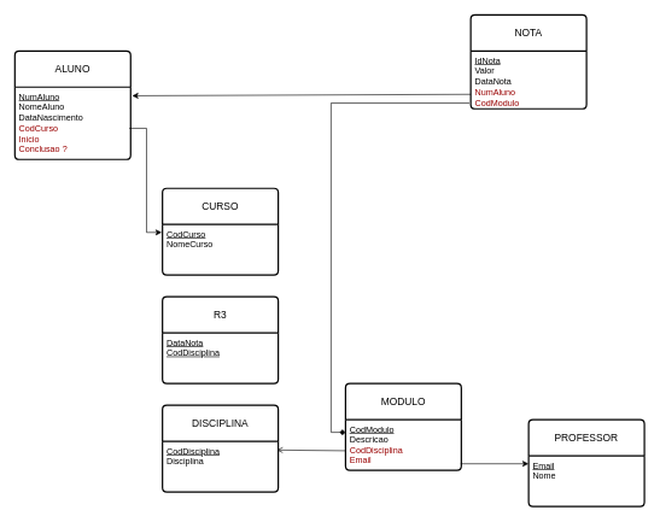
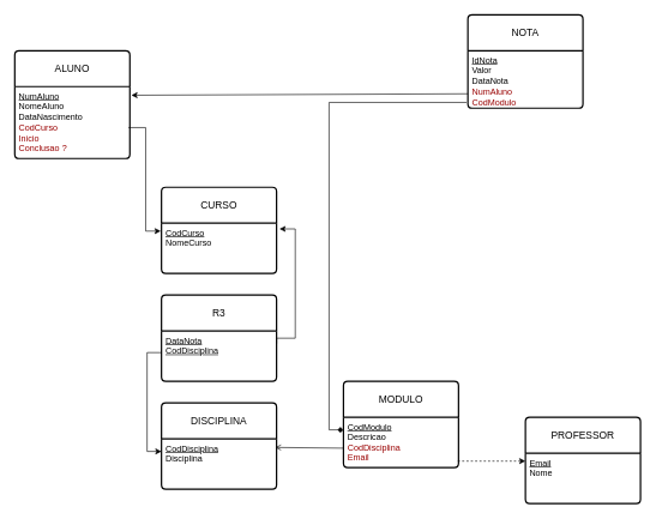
+ <mxCell id="19" style="edgeStyle=orthogonalEdgeStyle;rounded=0;orthogonalLoop=1;jettySize=auto;html=1;entryX=1.025;entryY=0.114;entryDx=0;entryDy=0;entryPerimeter=0;exitX=1;exitY=0.25;exitDx=0;exitDy=0;" edge="1" parent="1" source="16" target="9"><mxGeometry relative="1" as="geometry"><Array as="points"><mxPoint x="384" y="470" /><mxPoint x="410" y="470" /><mxPoint x="410" y="318" /></Array></mxGeometry></mxCell>
+ <mxCell id="20" style="edgeStyle=orthogonalEdgeStyle;rounded=0;orthogonalLoop=1;jettySize=auto;html=1;entryX=0;entryY=0.25;entryDx=0;entryDy=0;exitX=0;exitY=0.429;exitDx=0;exitDy=0;exitPerimeter=0;" edge="1" parent="1" source="16" target="11"><mxGeometry relative="1" as="geometry" /></mxCell>
- <mxCell id="14" value="" style="endArrow=classic;html=1;rounded=0;exitX=0.994;exitY=0.871;exitDx=0;exitDy=0;exitPerimeter=0;entryX=0;entryY=0.157;entryDx=0;entryDy=0;entryPerimeter=0;edgeStyle=orthogonalEdgeStyle;" edge="1" parent="1" source="13" target="7"><mxGeometry width="50" height="50" relative="1" as="geometry"><mxPoint x="350" y="410" as="sourcePoint" /><mxPoint x="400" y="360" as="targetPoint" /></mxGeometry></mxCell>
+ <mxCell id="14" value="" style="endArrow=classic;html=1;rounded=0;exitX=0.994;exitY=0.871;exitDx=0;exitDy=0;exitPerimeter=0;entryX=0;entryY=0.157;entryDx=0;entryDy=0;entryPerimeter=0;edgeStyle=orthogonalEdgeStyle;dashed=1;" edge="1" parent="1" source="13" target="7"><mxGeometry width="50" height="50" relative="1" as="geometry"><mxPoint x="350" y="410" as="sourcePoint" /><mxPoint x="400" y="360" as="targetPoint" /></mxGeometry></mxCell>
